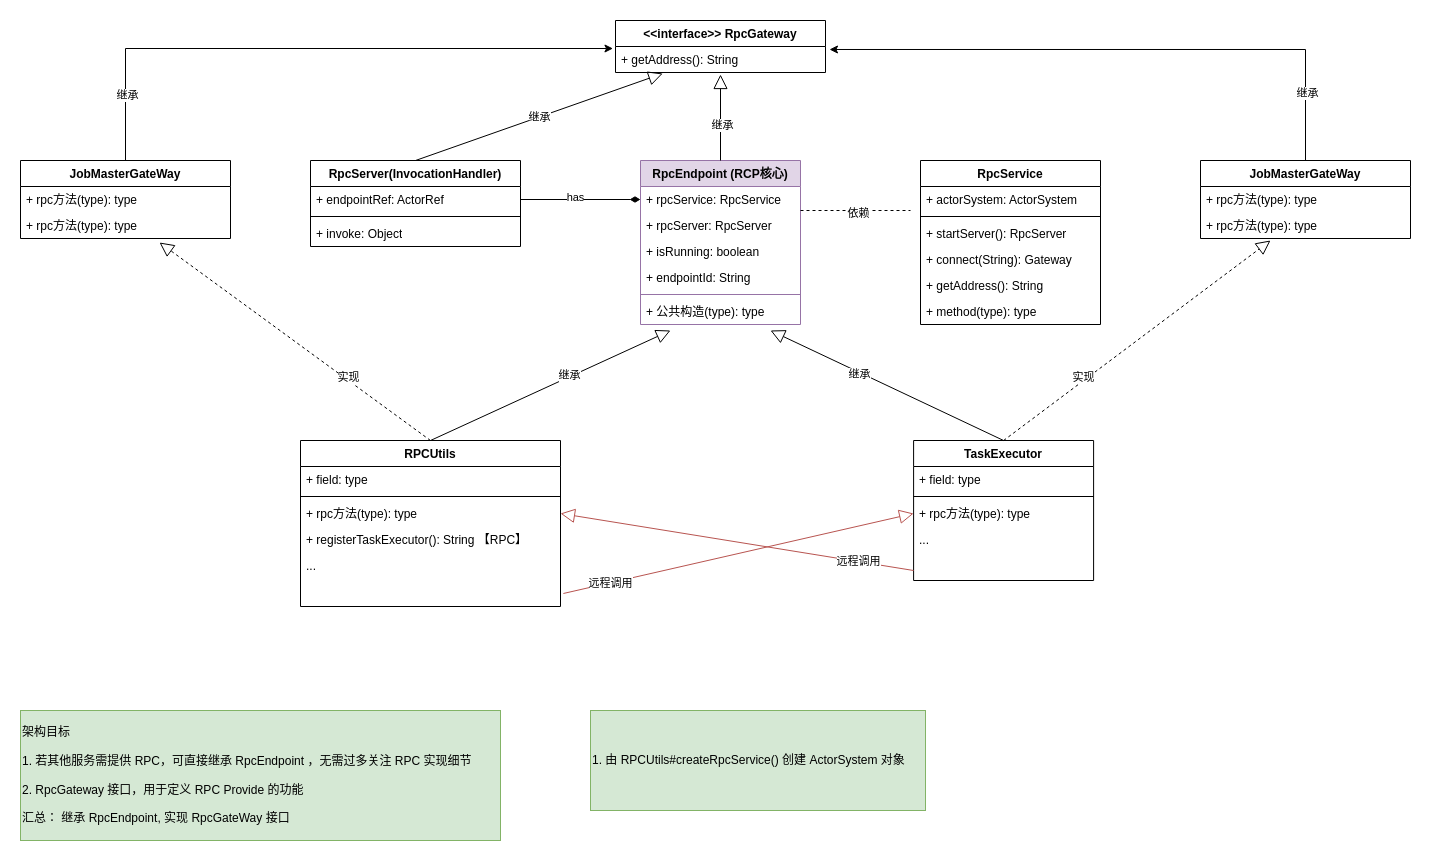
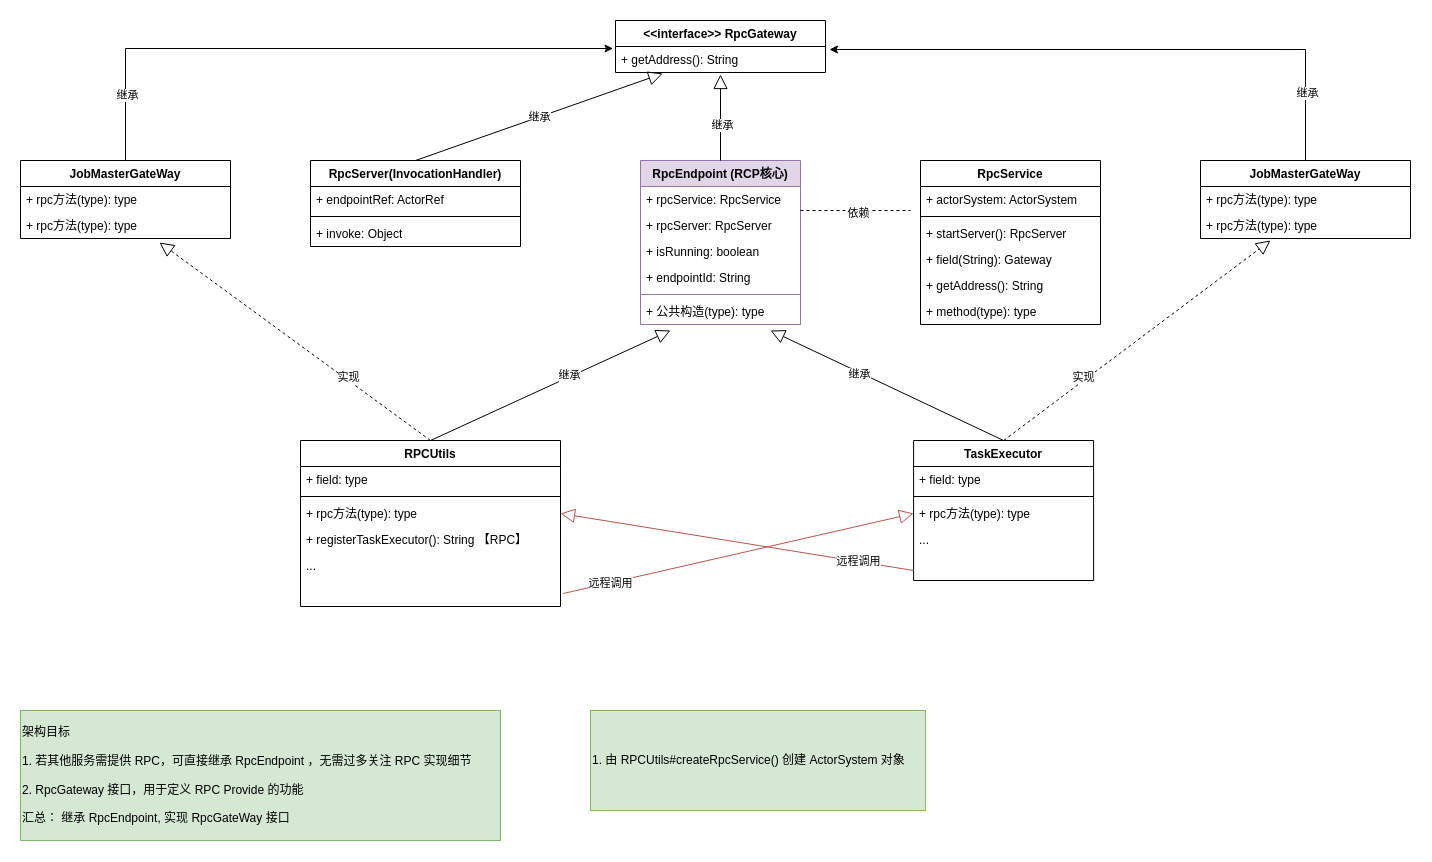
- <mxCell id="60" value="" style="endArrow=none;startArrow=diamondThin;endFill=0;startFill=1;html=1;verticalAlign=bottom;labelBackgroundColor=none;strokeWidth=1;startSize=8;endSize=8;rounded=0;exitX=0;exitY=0.5;exitDx=0;exitDy=0;entryX=1;entryY=0.5;entryDx=0;entryDy=0;" parent="1" source="5" target="21" edge="1"><mxGeometry width="160" relative="1" as="geometry"><mxPoint x="790" y="240" as="sourcePoint" /><mxPoint x="950" y="240" as="targetPoint" /></mxGeometry></mxCell>
- <mxCell id="61" value="has" style="edgeLabel;html=1;align=center;verticalAlign=middle;resizable=0;points=[];" parent="60" vertex="1" connectable="0"><mxGeometry x="0.1" y="-3" relative="1" as="geometry"><mxPoint as="offset" /></mxGeometry></mxCell>
- <mxCell id="17" value="+ connect(String): Gateway" style="text;strokeColor=none;fillColor=none;align=left;verticalAlign=top;spacingLeft=4;spacingRight=4;overflow=hidden;rotatable=0;points=[[0,0.5],[1,0.5]];portConstraint=eastwest;whiteSpace=wrap;html=1;" parent="13" vertex="1"><mxGeometry y="86" width="180" height="26" as="geometry" /></mxCell>
+ <mxCell id="17" value="+ field(String): Gateway" style="text;strokeColor=none;fillColor=none;align=left;verticalAlign=top;spacingLeft=4;spacingRight=4;overflow=hidden;rotatable=0;points=[[0,0.5],[1,0.5]];portConstraint=eastwest;whiteSpace=wrap;html=1;" parent="13" vertex="1"><mxGeometry y="86" width="180" height="26" as="geometry" /></mxCell>
